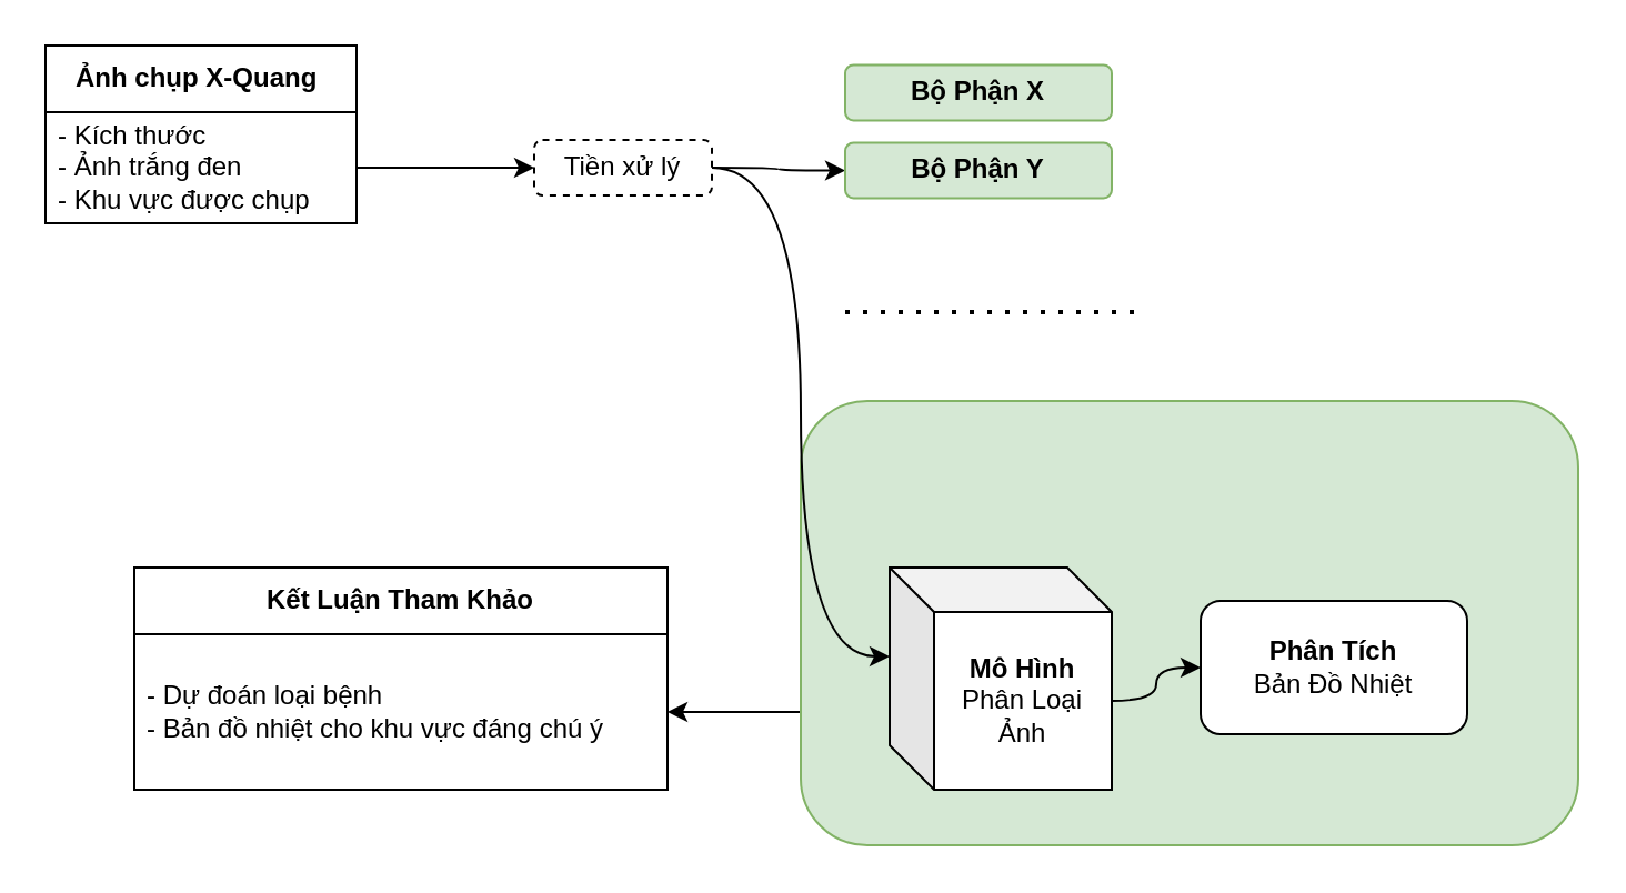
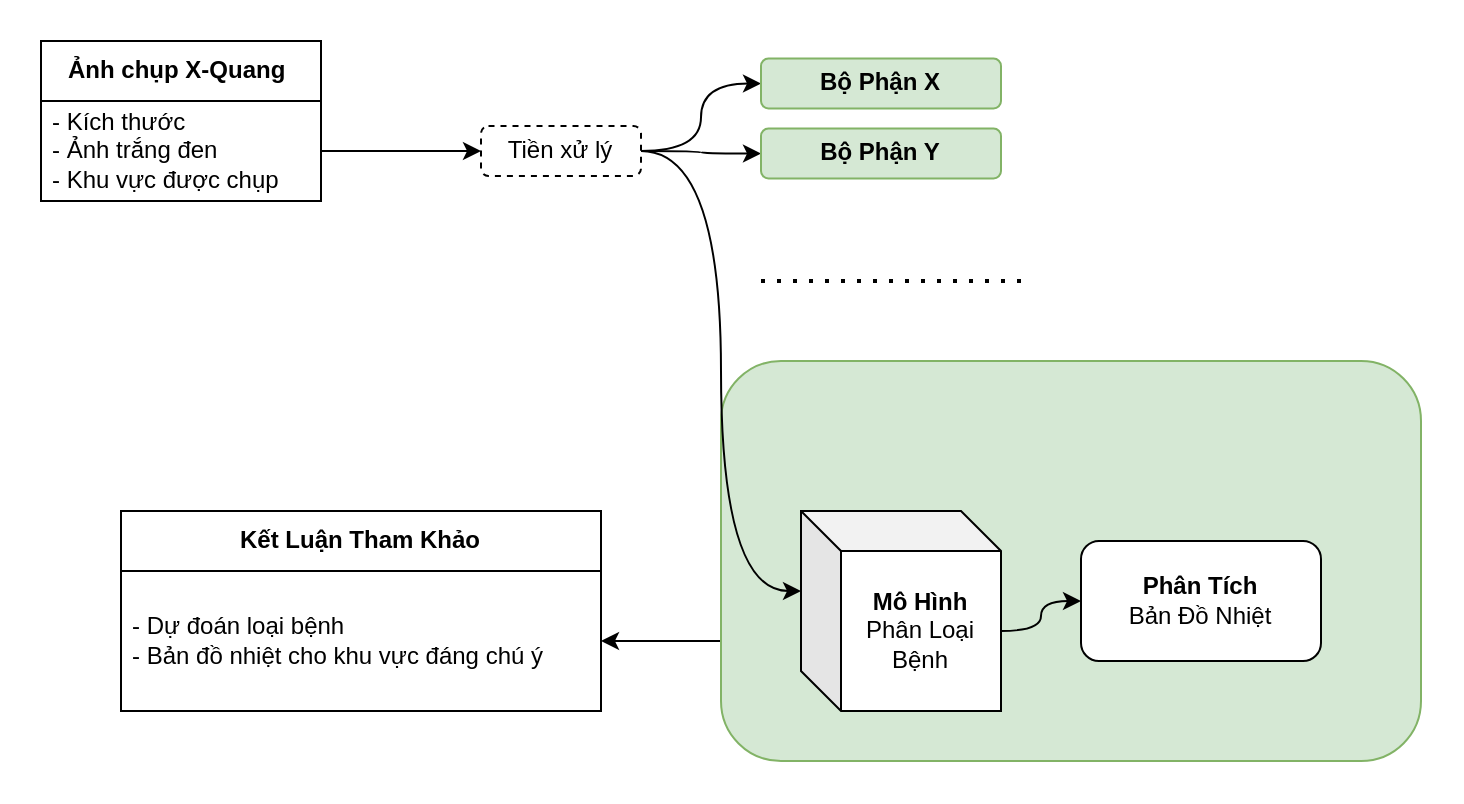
+ <mxCell id="6" style="edgeStyle=orthogonalEdgeStyle;rounded=0;orthogonalLoop=1;jettySize=auto;html=1;exitX=1;exitY=0.5;exitDx=0;exitDy=0;entryX=0;entryY=0.5;entryDx=0;entryDy=0;curved=1;" parent="1" source="8" target="14" edge="1"><mxGeometry relative="1" as="geometry" /></mxCell>
- <mxCell id="11" value="&lt;b&gt;Mô Hình&lt;/b&gt;&lt;br&gt;Phân Loại&lt;br&gt;Ảnh" style="shape=cube;whiteSpace=wrap;html=1;boundedLbl=1;backgroundOutline=1;darkOpacity=0.05;darkOpacity2=0.1;" parent="1" vertex="1"><mxGeometry x="400" y="255" width="100" height="100" as="geometry" /></mxCell>
+ <mxCell id="11" value="&lt;b&gt;Mô Hình&lt;/b&gt;&lt;br&gt;Phân Loại&lt;br&gt;Bệnh" style="shape=cube;whiteSpace=wrap;html=1;boundedLbl=1;backgroundOutline=1;darkOpacity=0.05;darkOpacity2=0.1;" parent="1" vertex="1"><mxGeometry x="400" y="255" width="100" height="100" as="geometry" /></mxCell>
